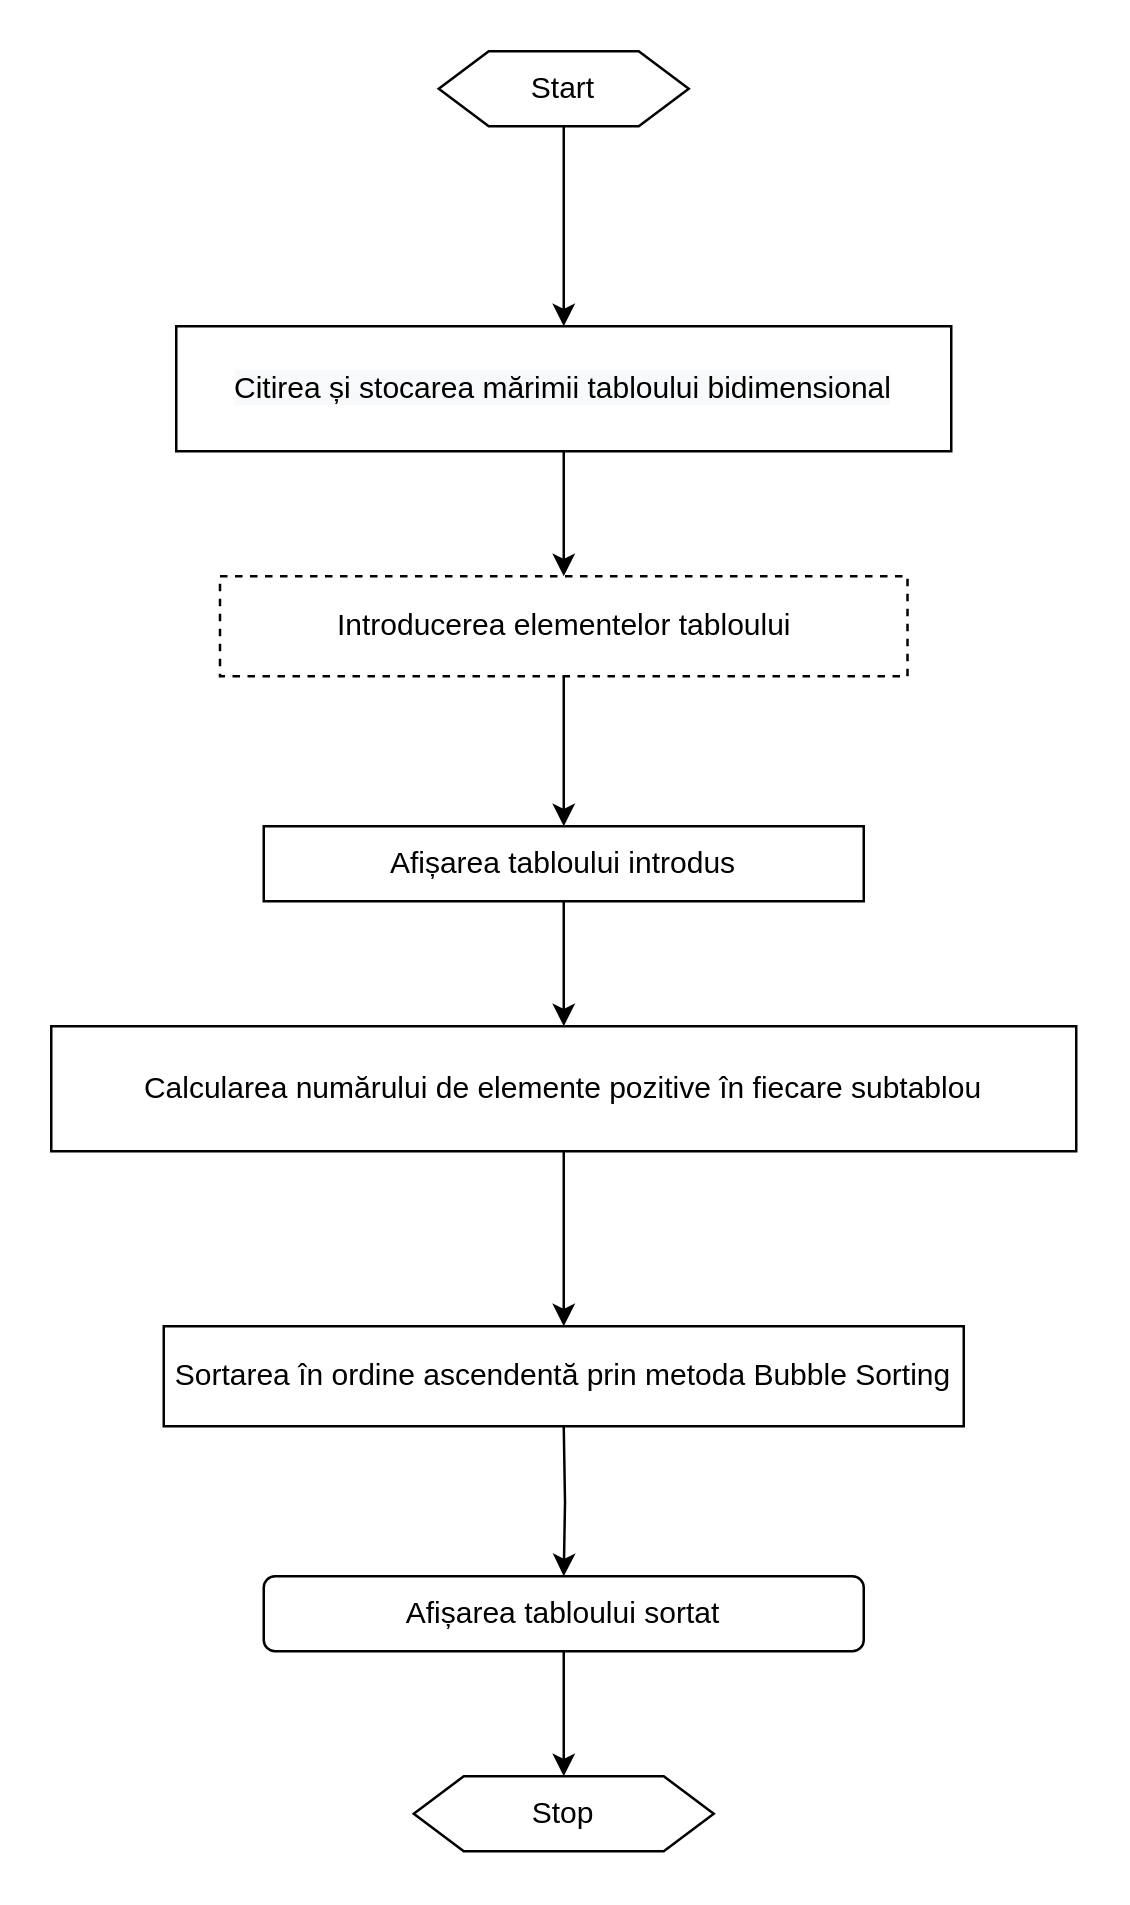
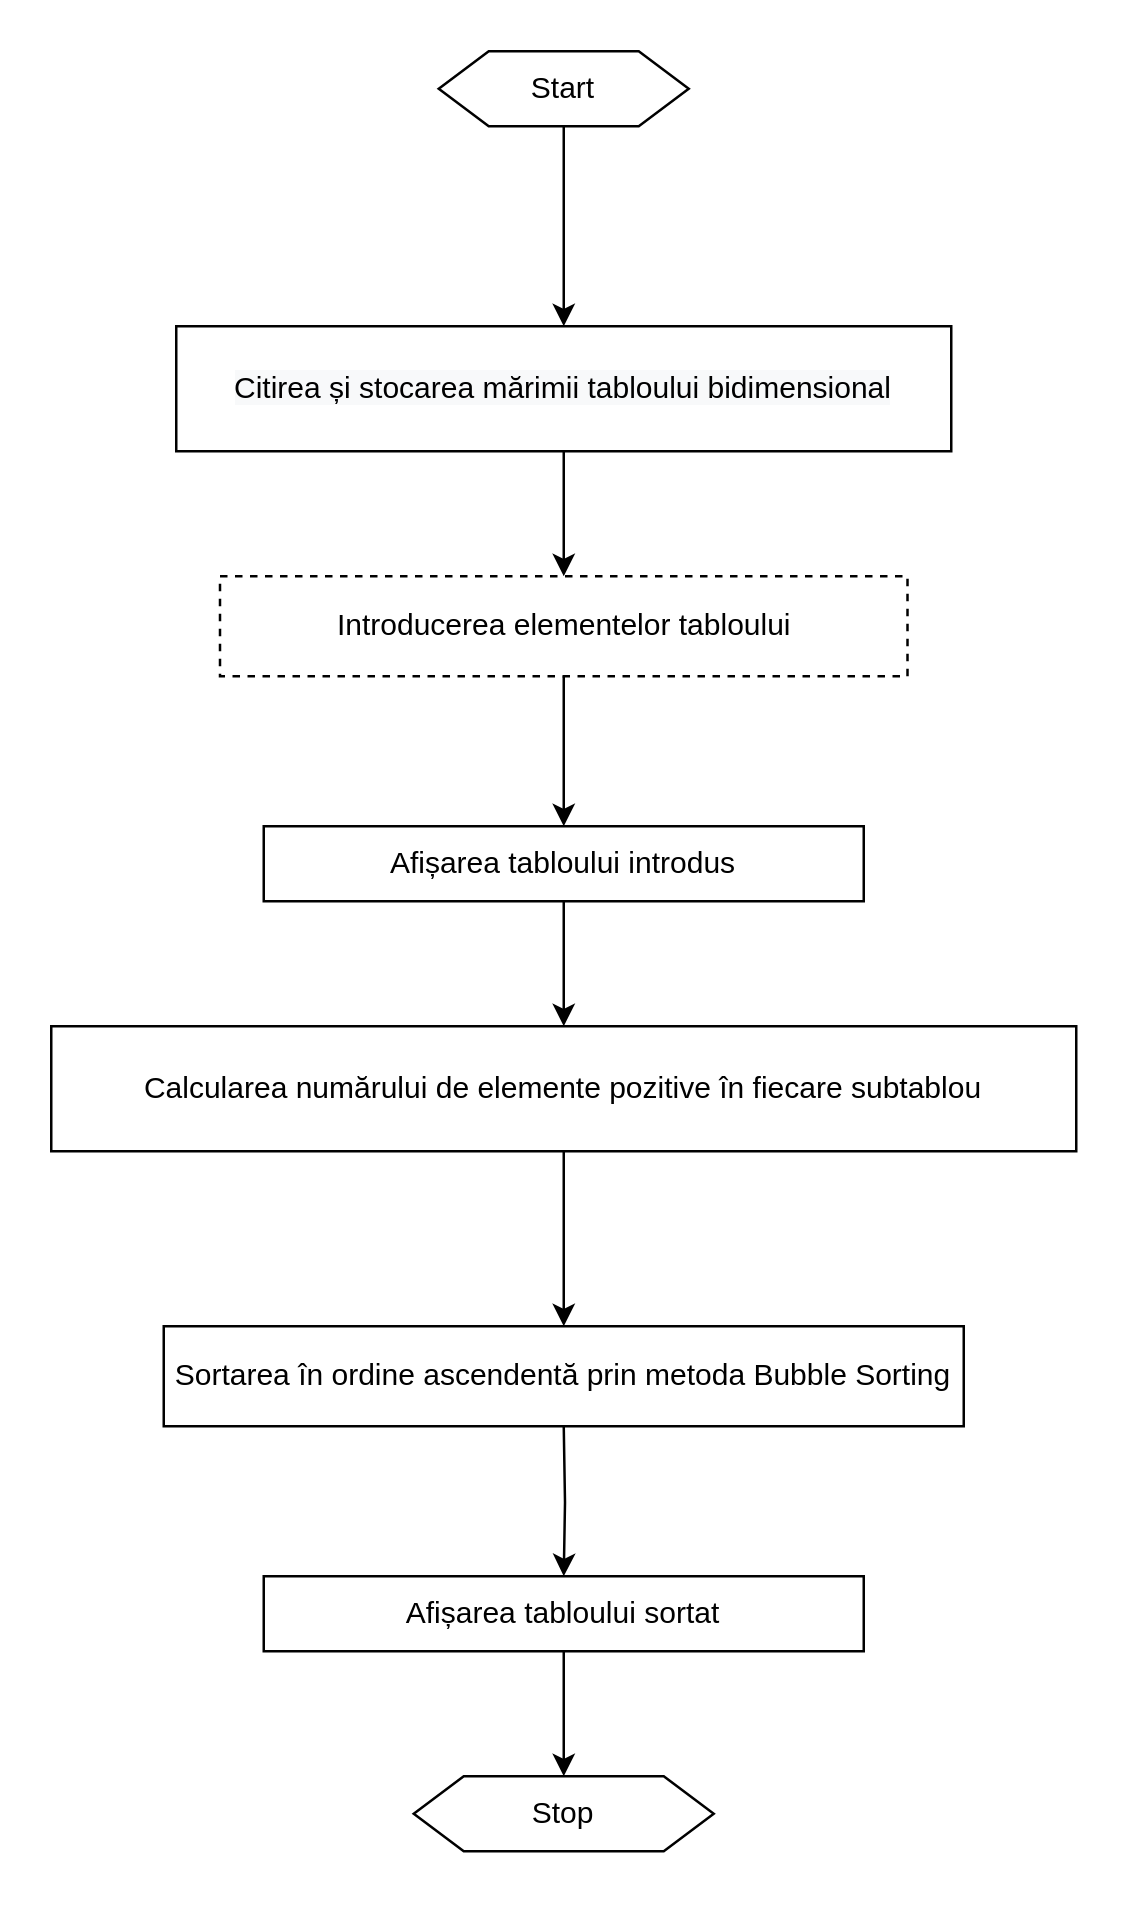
- <mxCell id="15" value="Afișarea tabloului sortat" style="whiteSpace=wrap;html=1;rounded=1;" vertex="1" parent="1"><mxGeometry x="105" y="630" width="240" height="30" as="geometry" /></mxCell>
+ <mxCell id="15" value="Afișarea tabloului sortat" style="whiteSpace=wrap;html=1;rounded=0;" vertex="1" parent="1"><mxGeometry x="105" y="630" width="240" height="30" as="geometry" /></mxCell>
